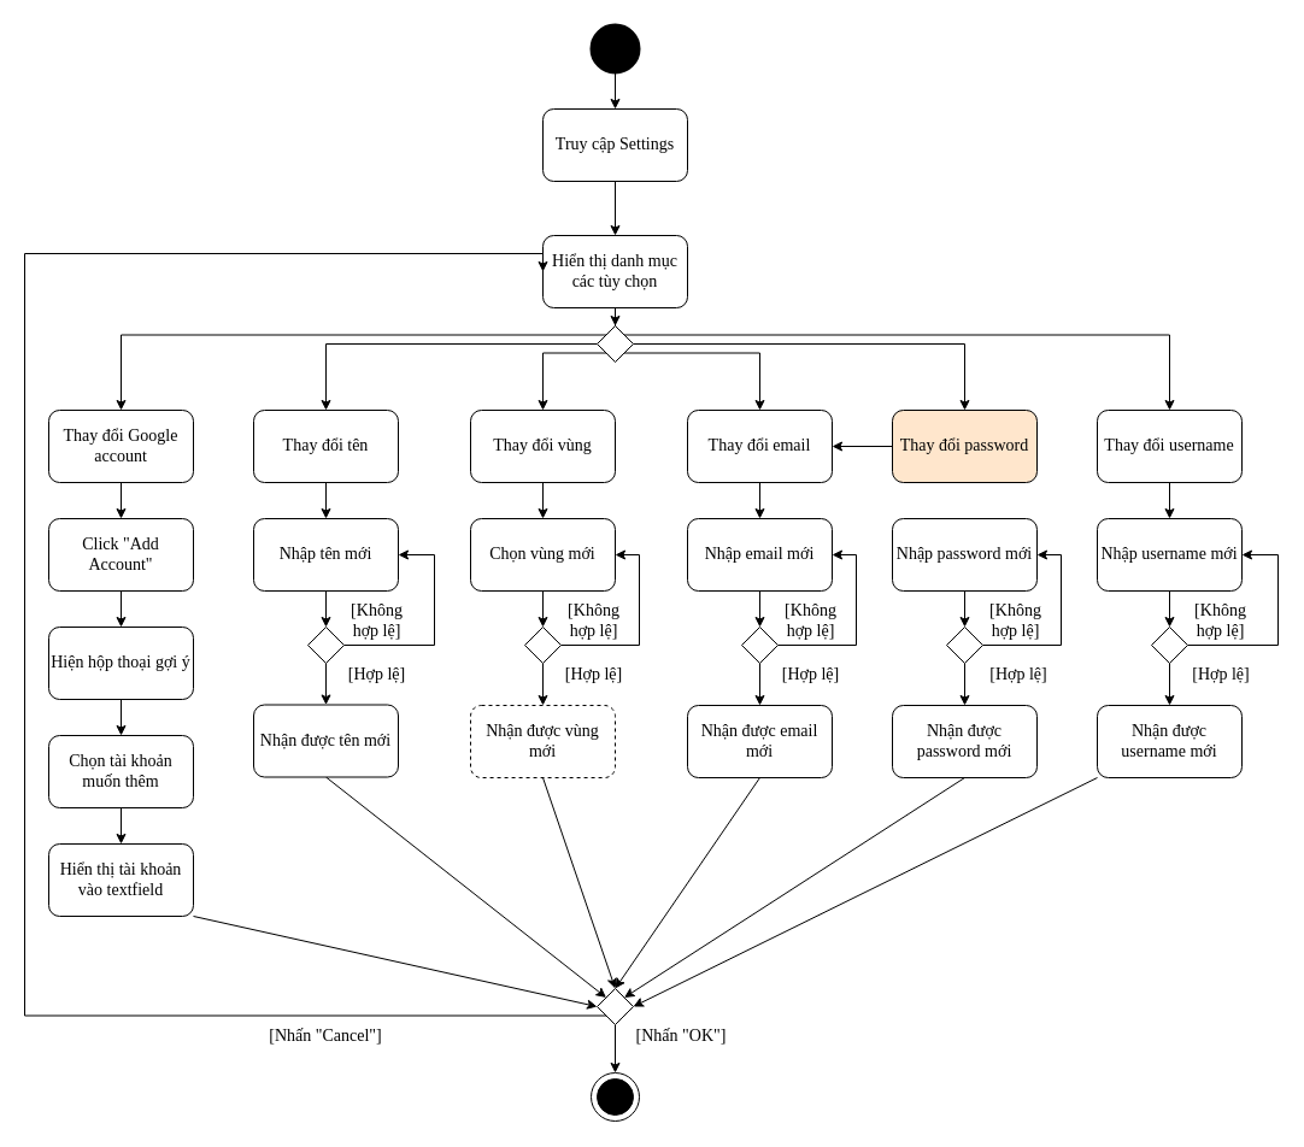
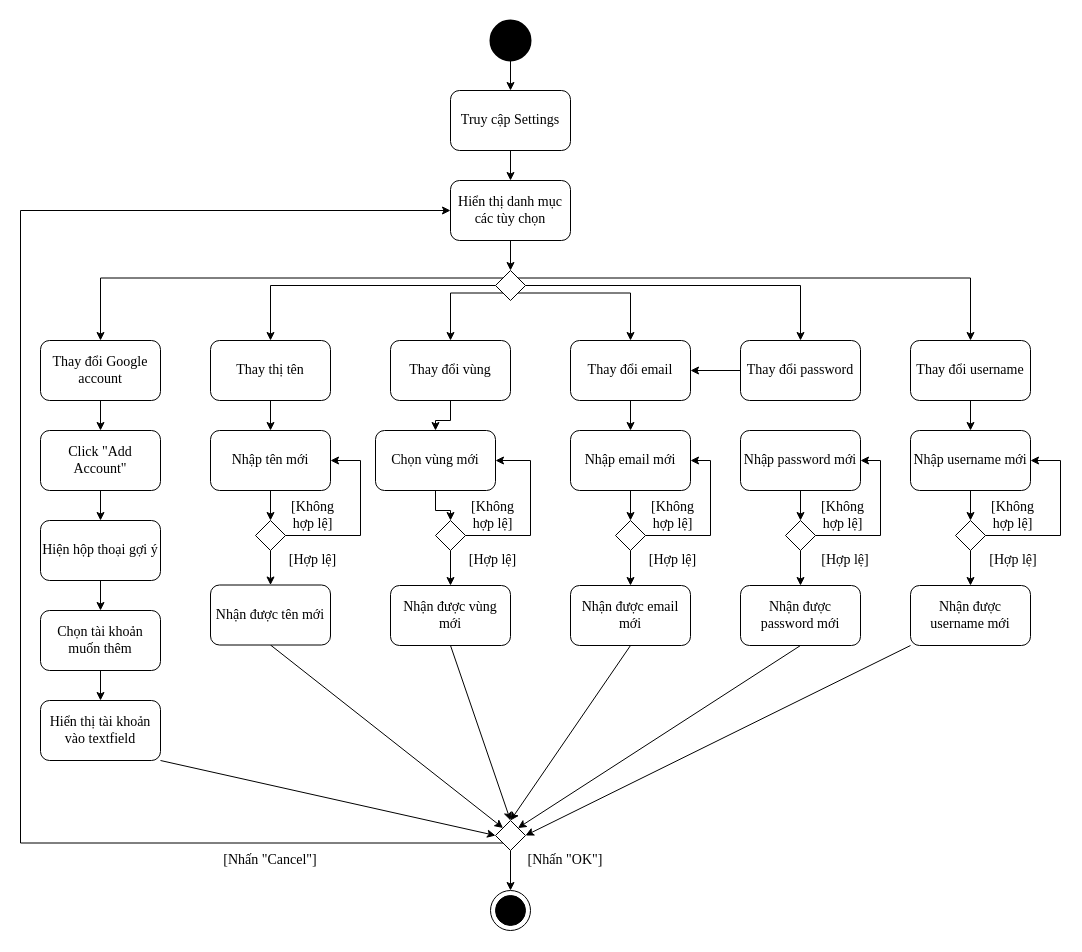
- <mxCell id="7" value="&lt;font style=&quot;font-size: 14px;&quot;&gt;Hiển thị danh mục các tùy chọn&lt;/font&gt;" style="rounded=1;whiteSpace=wrap;html=1;fontFamily=Verdana;fontSize=14;" parent="1" vertex="1"><mxGeometry x="450" y="195" width="120" height="60" as="geometry" /></mxCell>
+ <mxCell id="7" value="&lt;font style=&quot;font-size: 14px;&quot;&gt;Hiển thị danh mục các tùy chọn&lt;/font&gt;" style="rounded=1;whiteSpace=wrap;html=1;fontFamily=Verdana;fontSize=14;" parent="1" vertex="1"><mxGeometry x="450" y="180" width="120" height="60" as="geometry" /></mxCell>
- <mxCell id="34" value="&lt;font style=&quot;font-size: 14px&quot;&gt;Thay đổi tên&lt;/font&gt;" style="rounded=1;whiteSpace=wrap;html=1;fontFamily=Verdana;fontSize=14;" parent="1" vertex="1"><mxGeometry x="210" y="340" width="120" height="60" as="geometry" /></mxCell>
+ <mxCell id="34" value="&lt;font style=&quot;font-size: 14px&quot;&gt;Thay thị tên&lt;/font&gt;" style="rounded=1;whiteSpace=wrap;html=1;fontFamily=Verdana;fontSize=14;" parent="1" vertex="1"><mxGeometry x="210" y="340" width="120" height="60" as="geometry" /></mxCell>
- <mxCell id="22" value="&lt;font style=&quot;font-size: 14px&quot;&gt;Thay đổi password&lt;/font&gt;" style="rounded=1;whiteSpace=wrap;html=1;fontFamily=Verdana;fontSize=14;fillColor=#ffe6cc;" parent="1" vertex="1"><mxGeometry x="740" y="340" width="120" height="60" as="geometry" /></mxCell>
+ <mxCell id="22" value="&lt;font style=&quot;font-size: 14px&quot;&gt;Thay đổi password&lt;/font&gt;" style="rounded=1;whiteSpace=wrap;html=1;fontFamily=Verdana;fontSize=14;" parent="1" vertex="1"><mxGeometry x="740" y="340" width="120" height="60" as="geometry" /></mxCell>
- <mxCell id="68" value="&lt;font style=&quot;font-size: 14px&quot;&gt;Chọn vùng mới&lt;/font&gt;" style="rounded=1;whiteSpace=wrap;html=1;fontFamily=Verdana;fontSize=14;" parent="1" vertex="1"><mxGeometry x="390" y="430" width="120" height="60" as="geometry" /></mxCell>
+ <mxCell id="68" value="&lt;font style=&quot;font-size: 14px&quot;&gt;Chọn vùng mới&lt;/font&gt;" style="rounded=1;whiteSpace=wrap;html=1;fontFamily=Verdana;fontSize=14;" parent="1" vertex="1"><mxGeometry x="375" y="430" width="120" height="60" as="geometry" /></mxCell>
- <mxCell id="53" value="&lt;font style=&quot;font-size: 14px&quot;&gt;Nhận được vùng mới&lt;/font&gt;" style="rounded=1;whiteSpace=wrap;html=1;fontFamily=Verdana;fontSize=14;dashed=1;" parent="1" vertex="1"><mxGeometry x="390" y="585" width="120" height="60" as="geometry" /></mxCell>
+ <mxCell id="53" value="&lt;font style=&quot;font-size: 14px&quot;&gt;Nhận được vùng mới&lt;/font&gt;" style="rounded=1;whiteSpace=wrap;html=1;fontFamily=Verdana;fontSize=14;" parent="1" vertex="1"><mxGeometry x="390" y="585" width="120" height="60" as="geometry" /></mxCell>
